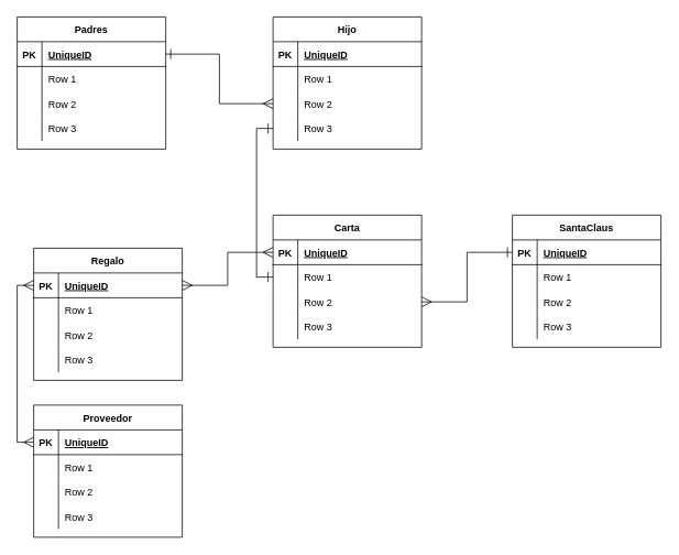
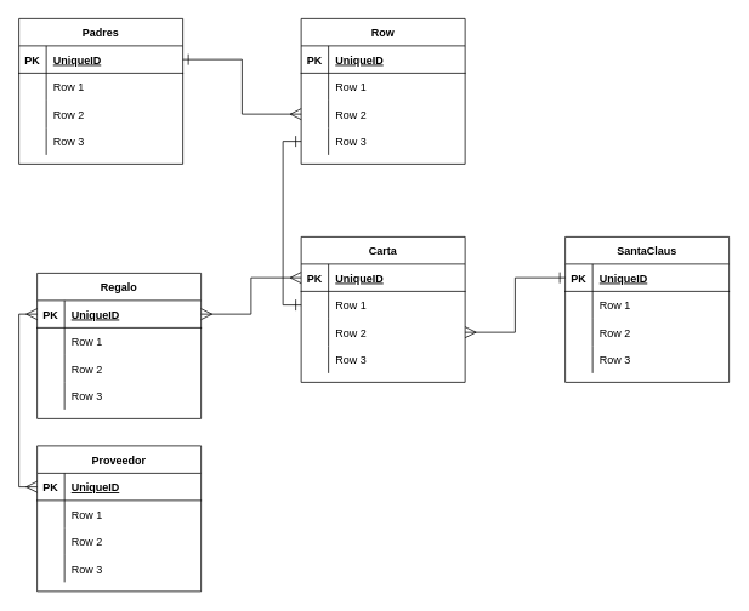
- <mxCell id="15" value="Hijo" style="shape=table;startSize=30;container=1;collapsible=1;childLayout=tableLayout;fixedRows=1;rowLines=0;fontStyle=1;align=center;resizeLast=1;" vertex="1" parent="1"><mxGeometry x="330" y="20" width="180" height="160" as="geometry" /></mxCell>
+ <mxCell id="15" value="Row" style="shape=table;startSize=30;container=1;collapsible=1;childLayout=tableLayout;fixedRows=1;rowLines=0;fontStyle=1;align=center;resizeLast=1;" vertex="1" parent="1"><mxGeometry x="330" y="20" width="180" height="160" as="geometry" /></mxCell>
